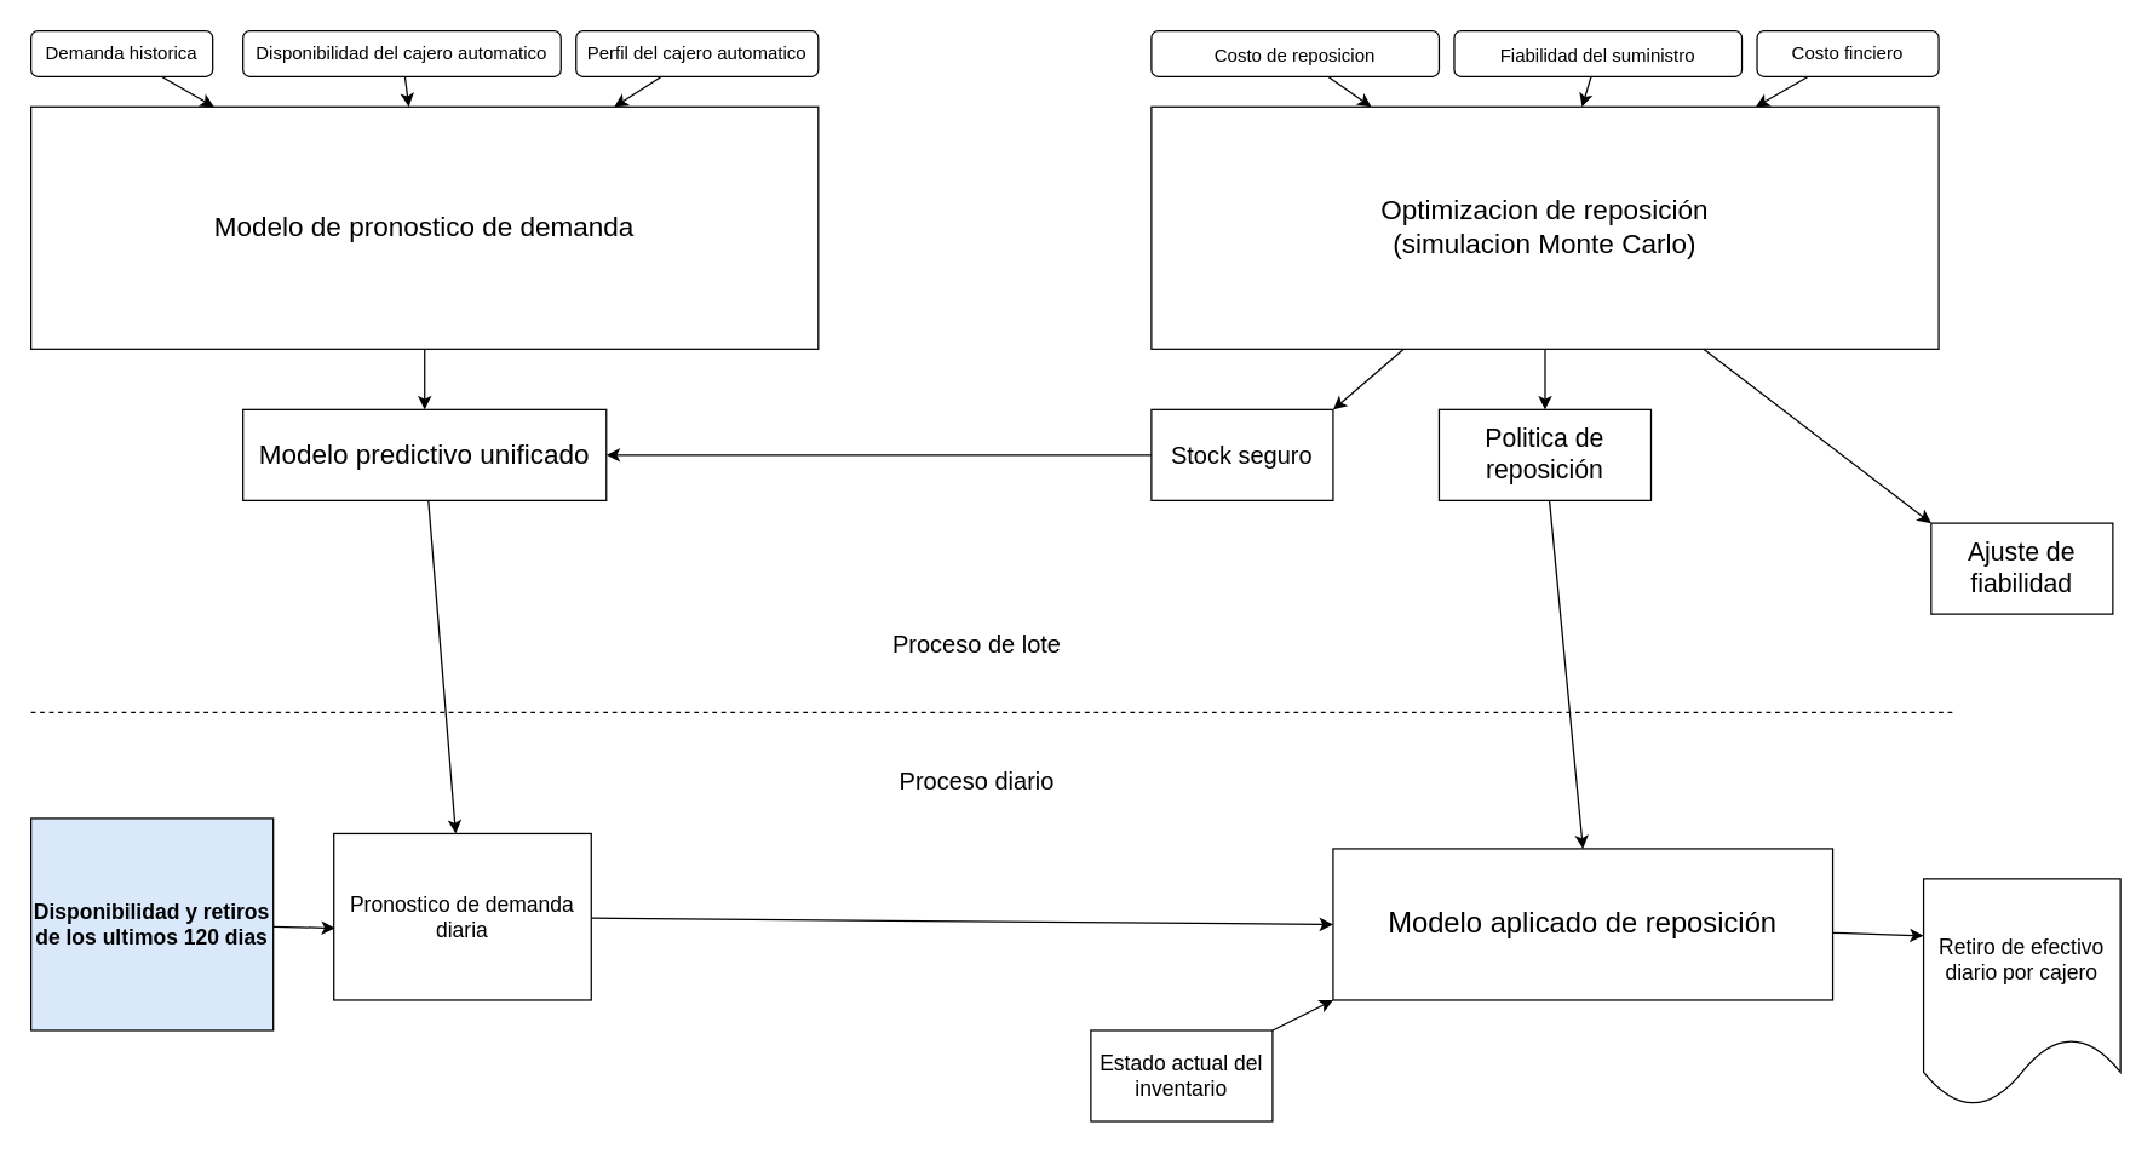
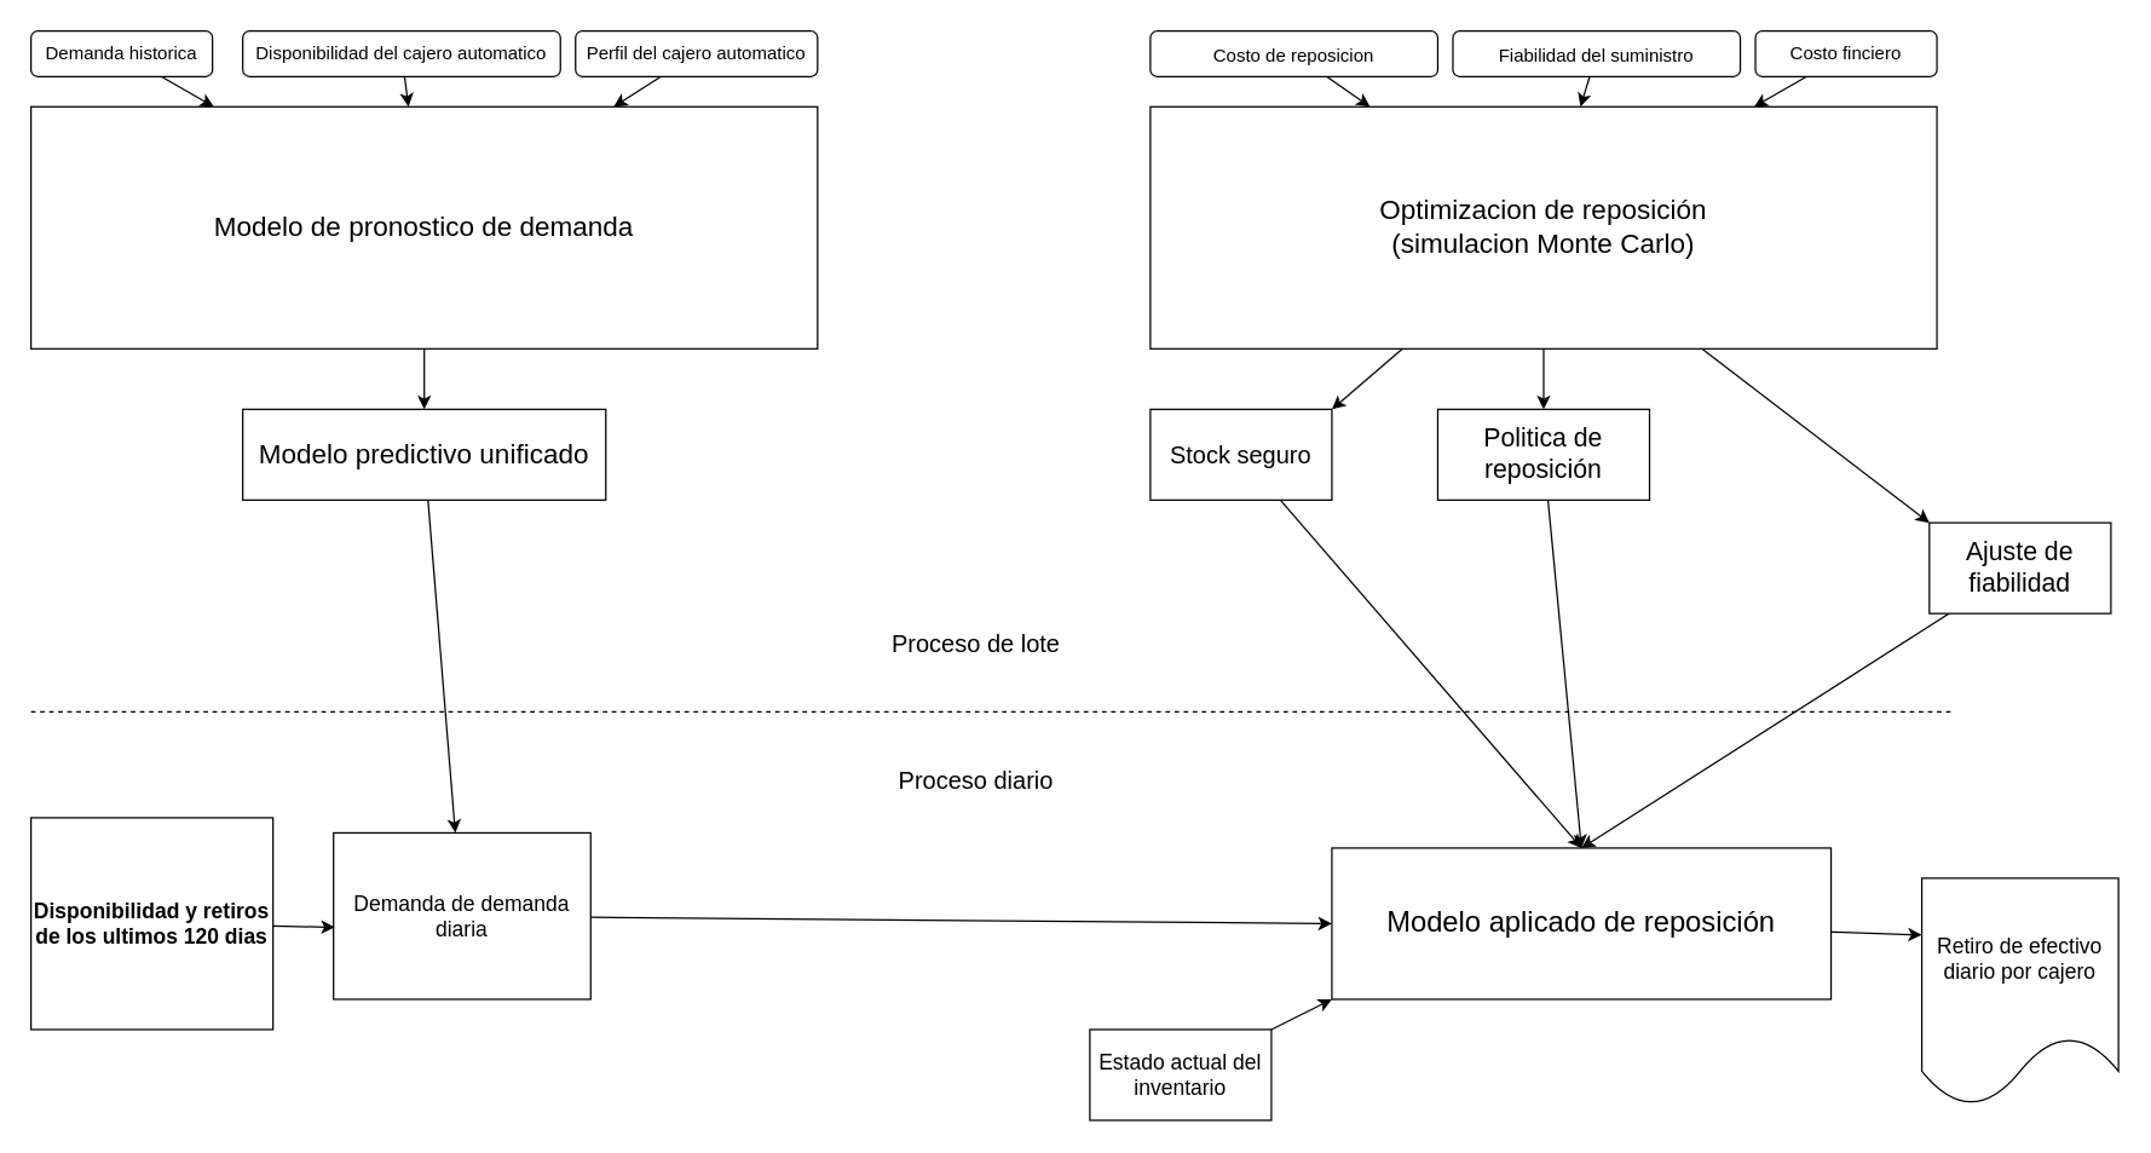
- <mxCell id="22" style="edgeStyle=none;html=1;fontSize=14;" edge="1" parent="1" source="23" target="11"><mxGeometry relative="1" as="geometry" /></mxCell>
+ <mxCell id="22" style="edgeStyle=none;html=1;entryX=0.5;entryY=0;entryDx=0;entryDy=0;fontSize=14;" edge="1" parent="1" source="23" target="35"><mxGeometry relative="1" as="geometry" /></mxCell>
+ <mxCell id="26" style="edgeStyle=none;html=1;entryX=0.5;entryY=0;entryDx=0;entryDy=0;fontSize=14;" edge="1" parent="1" source="27" target="35"><mxGeometry relative="1" as="geometry" /></mxCell>
- <mxCell id="33" value="Pronostico de demanda diaria" style="rounded=0;whiteSpace=wrap;html=1;fontSize=14;" vertex="1" parent="1"><mxGeometry x="220" y="550" width="170" height="110" as="geometry" /></mxCell>
+ <mxCell id="33" value="Demanda de demanda diaria" style="rounded=0;whiteSpace=wrap;html=1;fontSize=14;" vertex="1" parent="1"><mxGeometry x="220" y="550" width="170" height="110" as="geometry" /></mxCell>
- <mxCell id="31" value="&lt;b&gt;&lt;font style=&quot;font-size: 14px;&quot;&gt;Disponibilidad y retiros de los ultimos 120 dias&lt;/font&gt;&lt;/b&gt;" style="rounded=0;whiteSpace=wrap;html=1;fontSize=12;fillColor=#dae8fc;" vertex="1" parent="1"><mxGeometry x="20" y="540" width="160" height="140" as="geometry" /></mxCell>
+ <mxCell id="31" value="&lt;b&gt;&lt;font style=&quot;font-size: 14px;&quot;&gt;Disponibilidad y retiros de los ultimos 120 dias&lt;/font&gt;&lt;/b&gt;" style="rounded=0;whiteSpace=wrap;html=1;fontSize=12;" vertex="1" parent="1"><mxGeometry x="20" y="540" width="160" height="140" as="geometry" /></mxCell>
